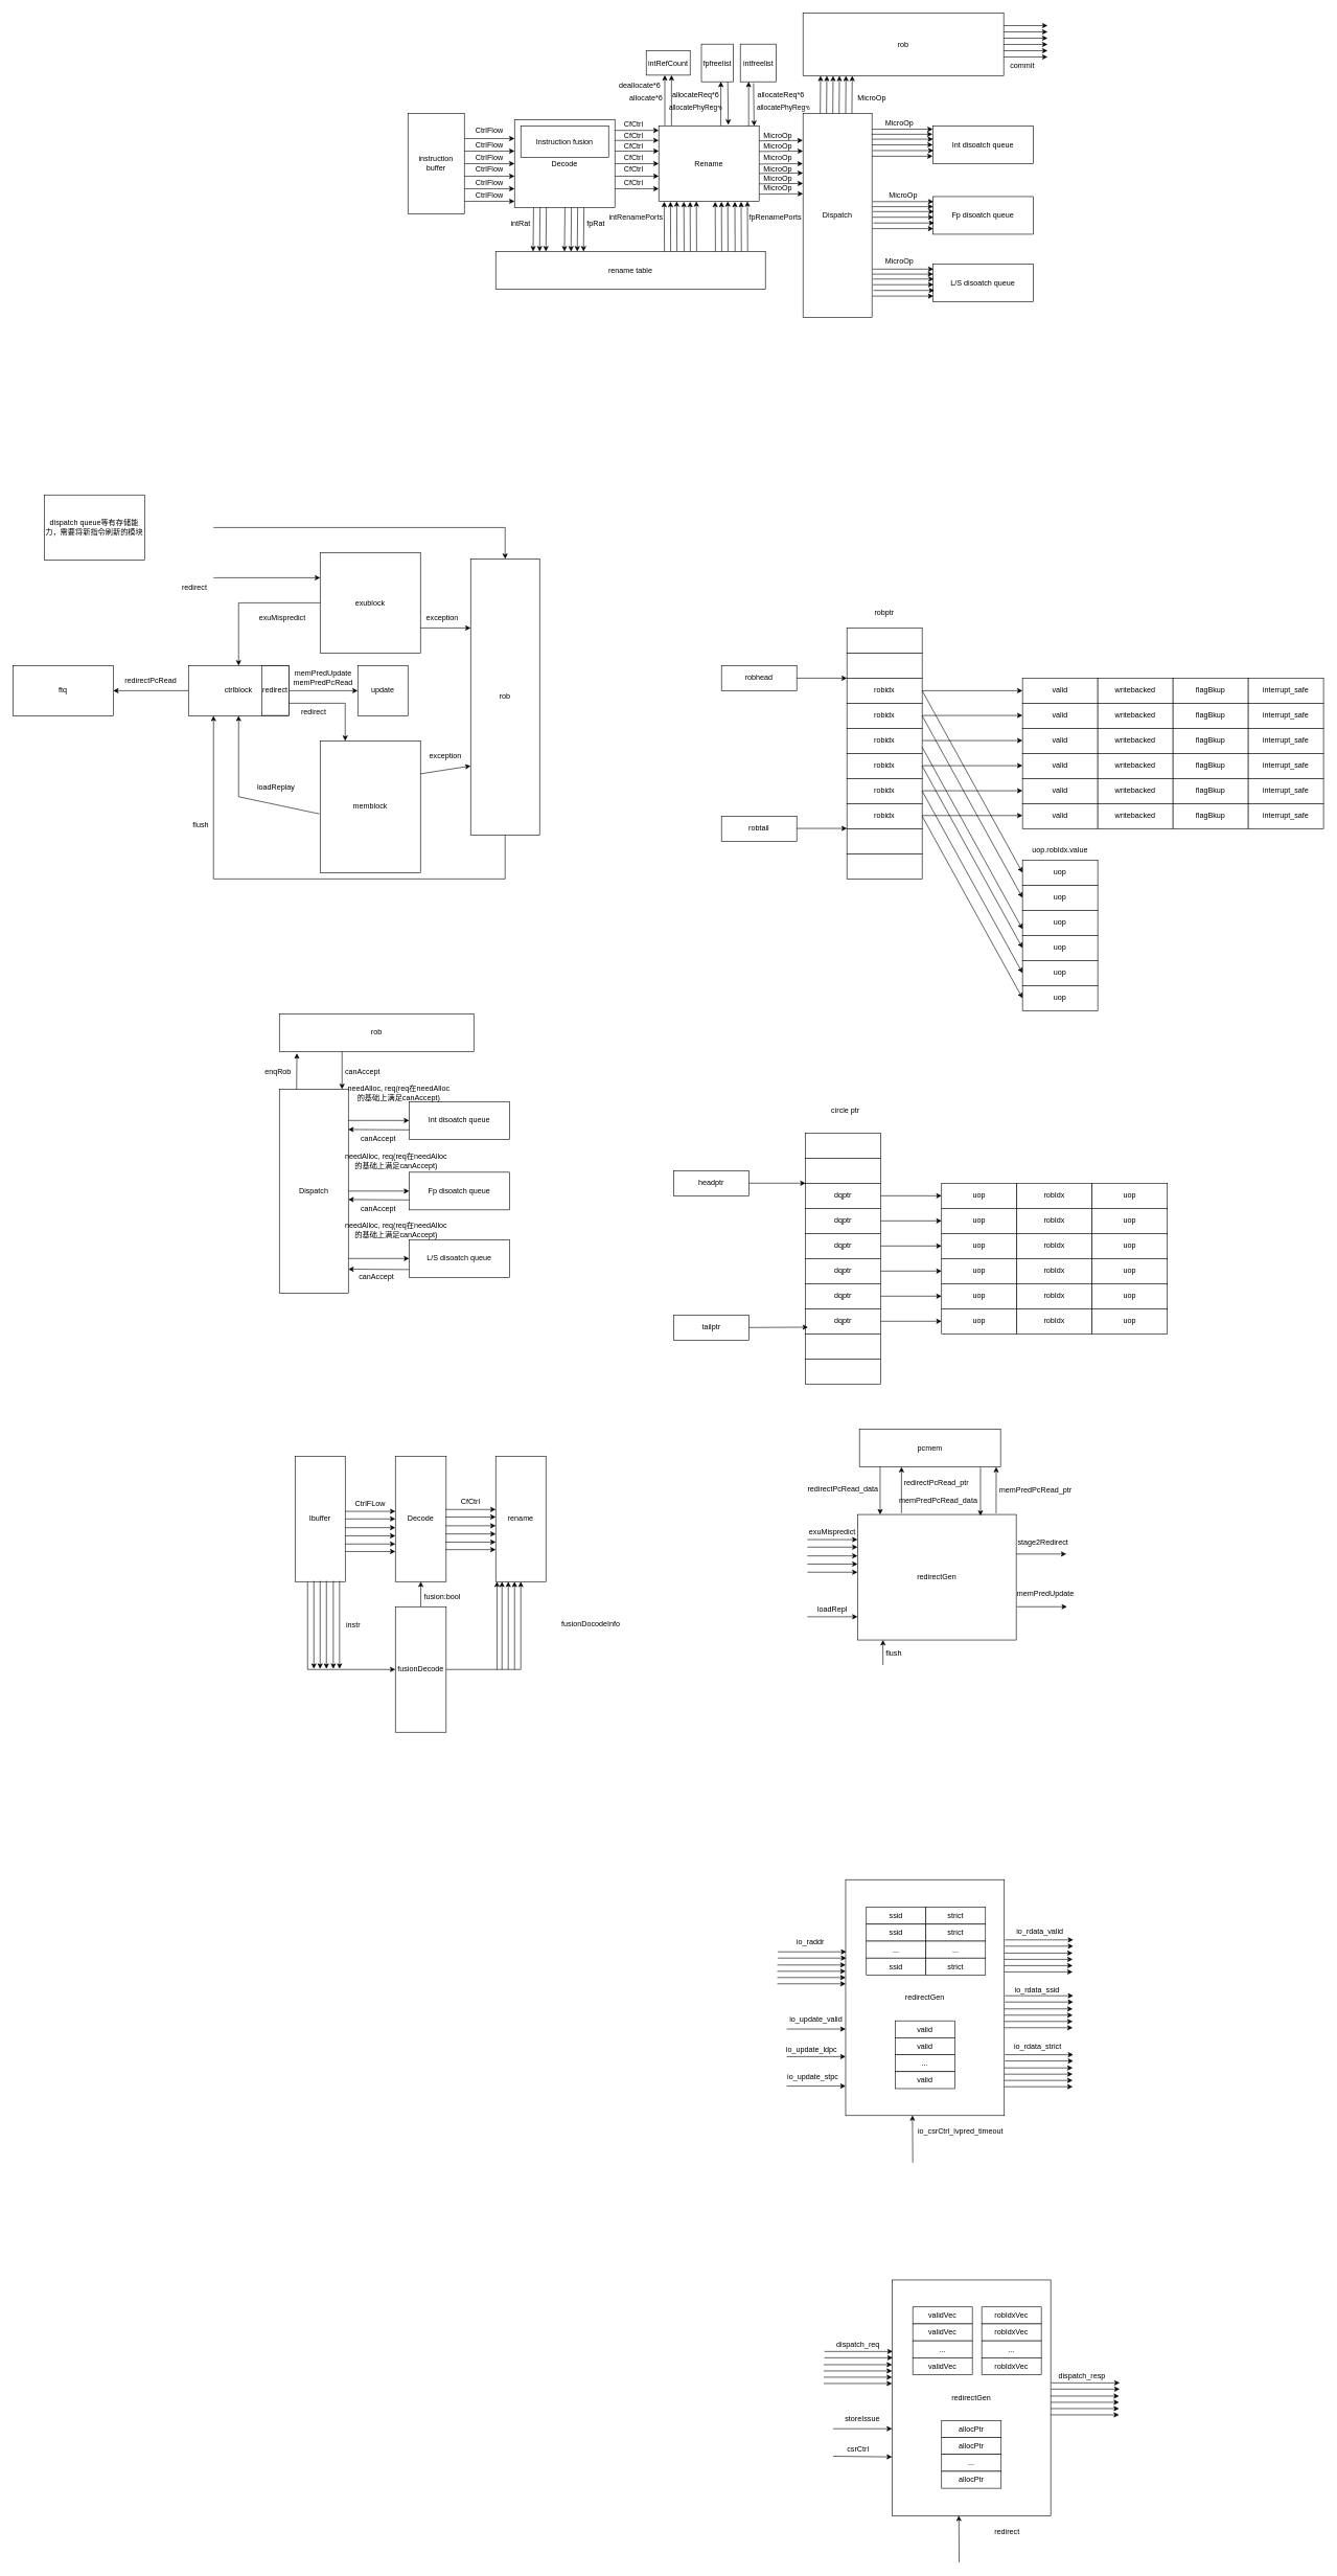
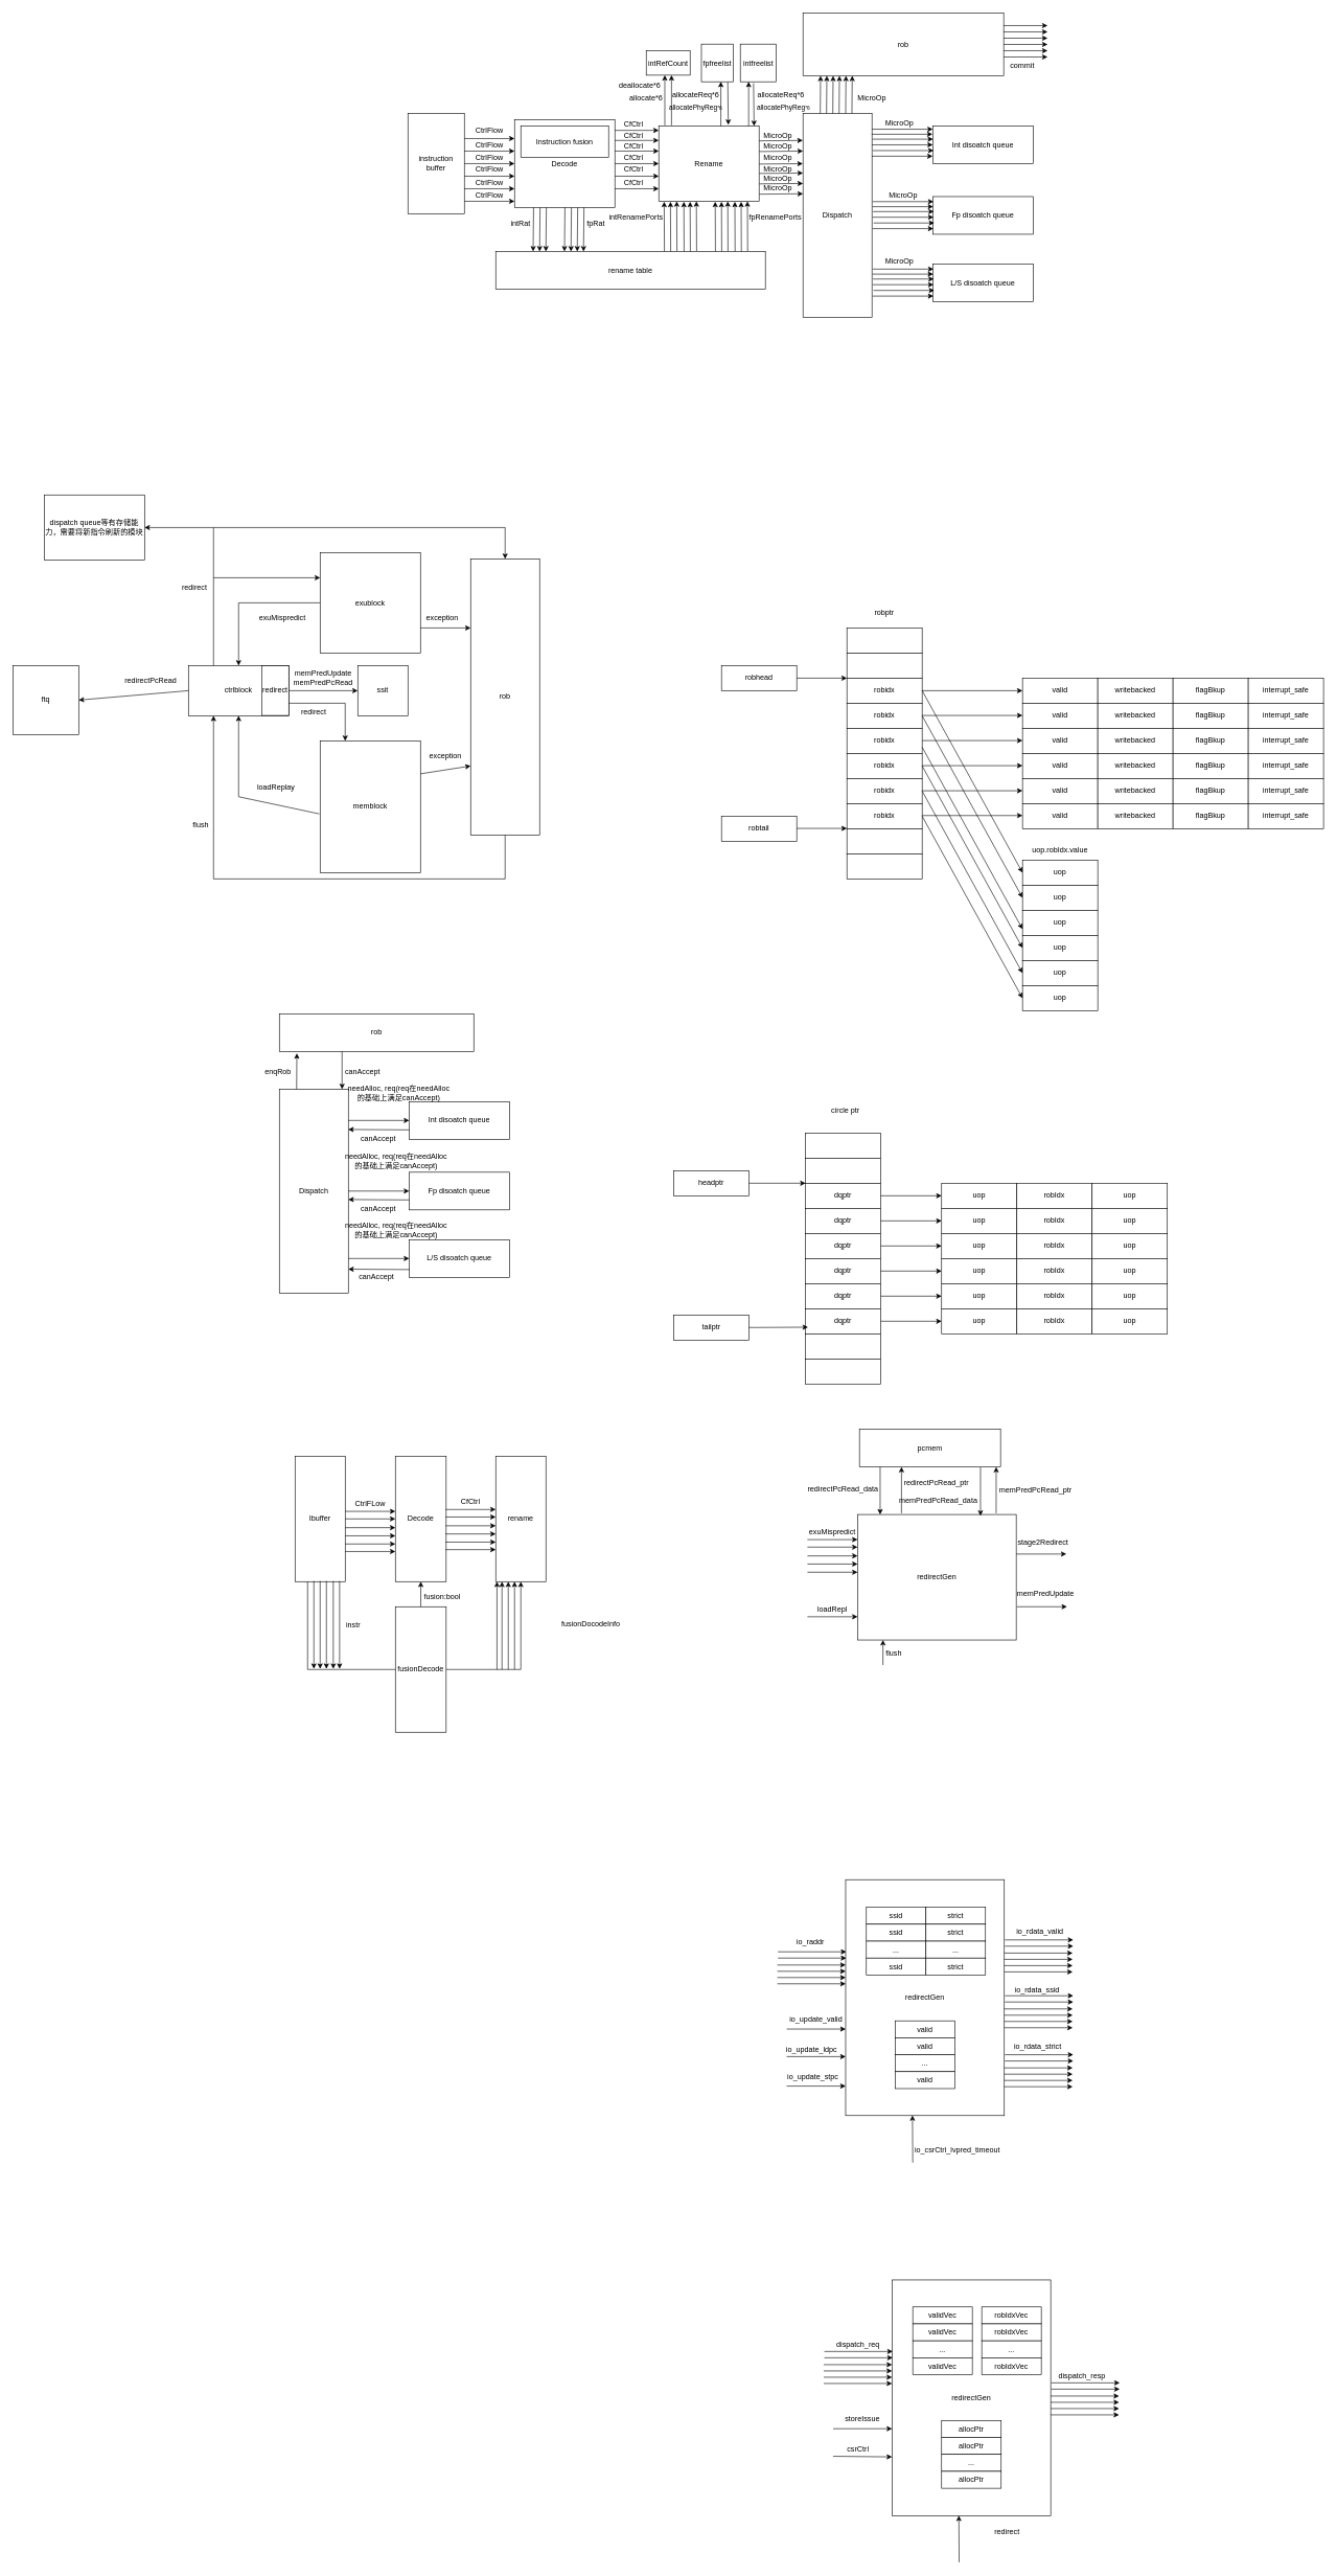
+ <mxCell id="110" value="" style="endArrow=classic;html=1;rounded=0;exitX=0.25;exitY=0;exitDx=0;exitDy=0;entryX=1;entryY=0.5;entryDx=0;entryDy=0;" parent="1" source="92" target="111" edge="1"><mxGeometry width="50" height="50" relative="1" as="geometry"><mxPoint x="320" y="1020" as="sourcePoint" /><mxPoint x="230" y="880" as="targetPoint" /><Array as="points"><mxPoint x="340" y="840" /></Array></mxGeometry></mxCell>
- <mxCell id="93" value="ftq" style="rounded=0;whiteSpace=wrap;html=1;" parent="1" vertex="1"><mxGeometry x="20" y="1060" width="160" height="80" as="geometry" /></mxCell>
+ <mxCell id="93" value="ftq" style="rounded=0;whiteSpace=wrap;html=1;" parent="1" vertex="1"><mxGeometry x="20" y="1060" width="105" height="110" as="geometry" /></mxCell>
- <mxCell id="319" value="update" style="whiteSpace=wrap;html=1;aspect=fixed;" parent="1" vertex="1"><mxGeometry x="570" y="1060" width="80" height="80" as="geometry" /></mxCell>
+ <mxCell id="319" value="ssit" style="whiteSpace=wrap;html=1;aspect=fixed;" parent="1" vertex="1"><mxGeometry x="570" y="1060" width="80" height="80" as="geometry" /></mxCell>
- <mxCell id="165" value="" style="endArrow=classic;html=1;rounded=0;exitX=0.25;exitY=1;exitDx=0;exitDy=0;entryX=0;entryY=0.5;entryDx=0;entryDy=0;" parent="1" source="159" target="163" edge="1"><mxGeometry width="50" height="50" relative="1" as="geometry"><mxPoint x="1150" y="2410" as="sourcePoint" /><mxPoint x="1200" y="2360" as="targetPoint" /><Array as="points"><mxPoint x="490" y="2660" /></Array></mxGeometry></mxCell>
+ <mxCell id="165" value="" style="endArrow=none;html=1;rounded=0;exitX=0.25;exitY=1;exitDx=0;exitDy=0;entryX=0;entryY=0.5;entryDx=0;entryDy=0;" parent="1" source="159" target="163" edge="1"><mxGeometry width="50" height="50" relative="1" as="geometry"><mxPoint x="1150" y="2410" as="sourcePoint" /><mxPoint x="1200" y="2360" as="targetPoint" /><Array as="points"><mxPoint x="490" y="2660" /></Array></mxGeometry></mxCell>
- <mxCell id="371" value="io_csrCtrl_lvpred_timeout" style="text;html=1;strokeColor=none;fillColor=none;align=center;verticalAlign=middle;whiteSpace=wrap;rounded=0;" parent="1" vertex="1"><mxGeometry x="1460" y="3382" width="143" height="30" as="geometry" /></mxCell>
+ <mxCell id="371" value="io_csrCtrl_lvpred_timeout" style="text;html=1;strokeColor=none;fillColor=none;align=center;verticalAlign=middle;whiteSpace=wrap;rounded=0;" parent="1" vertex="1"><mxGeometry x="1455" y="3412" width="143" height="30" as="geometry" /></mxCell>
